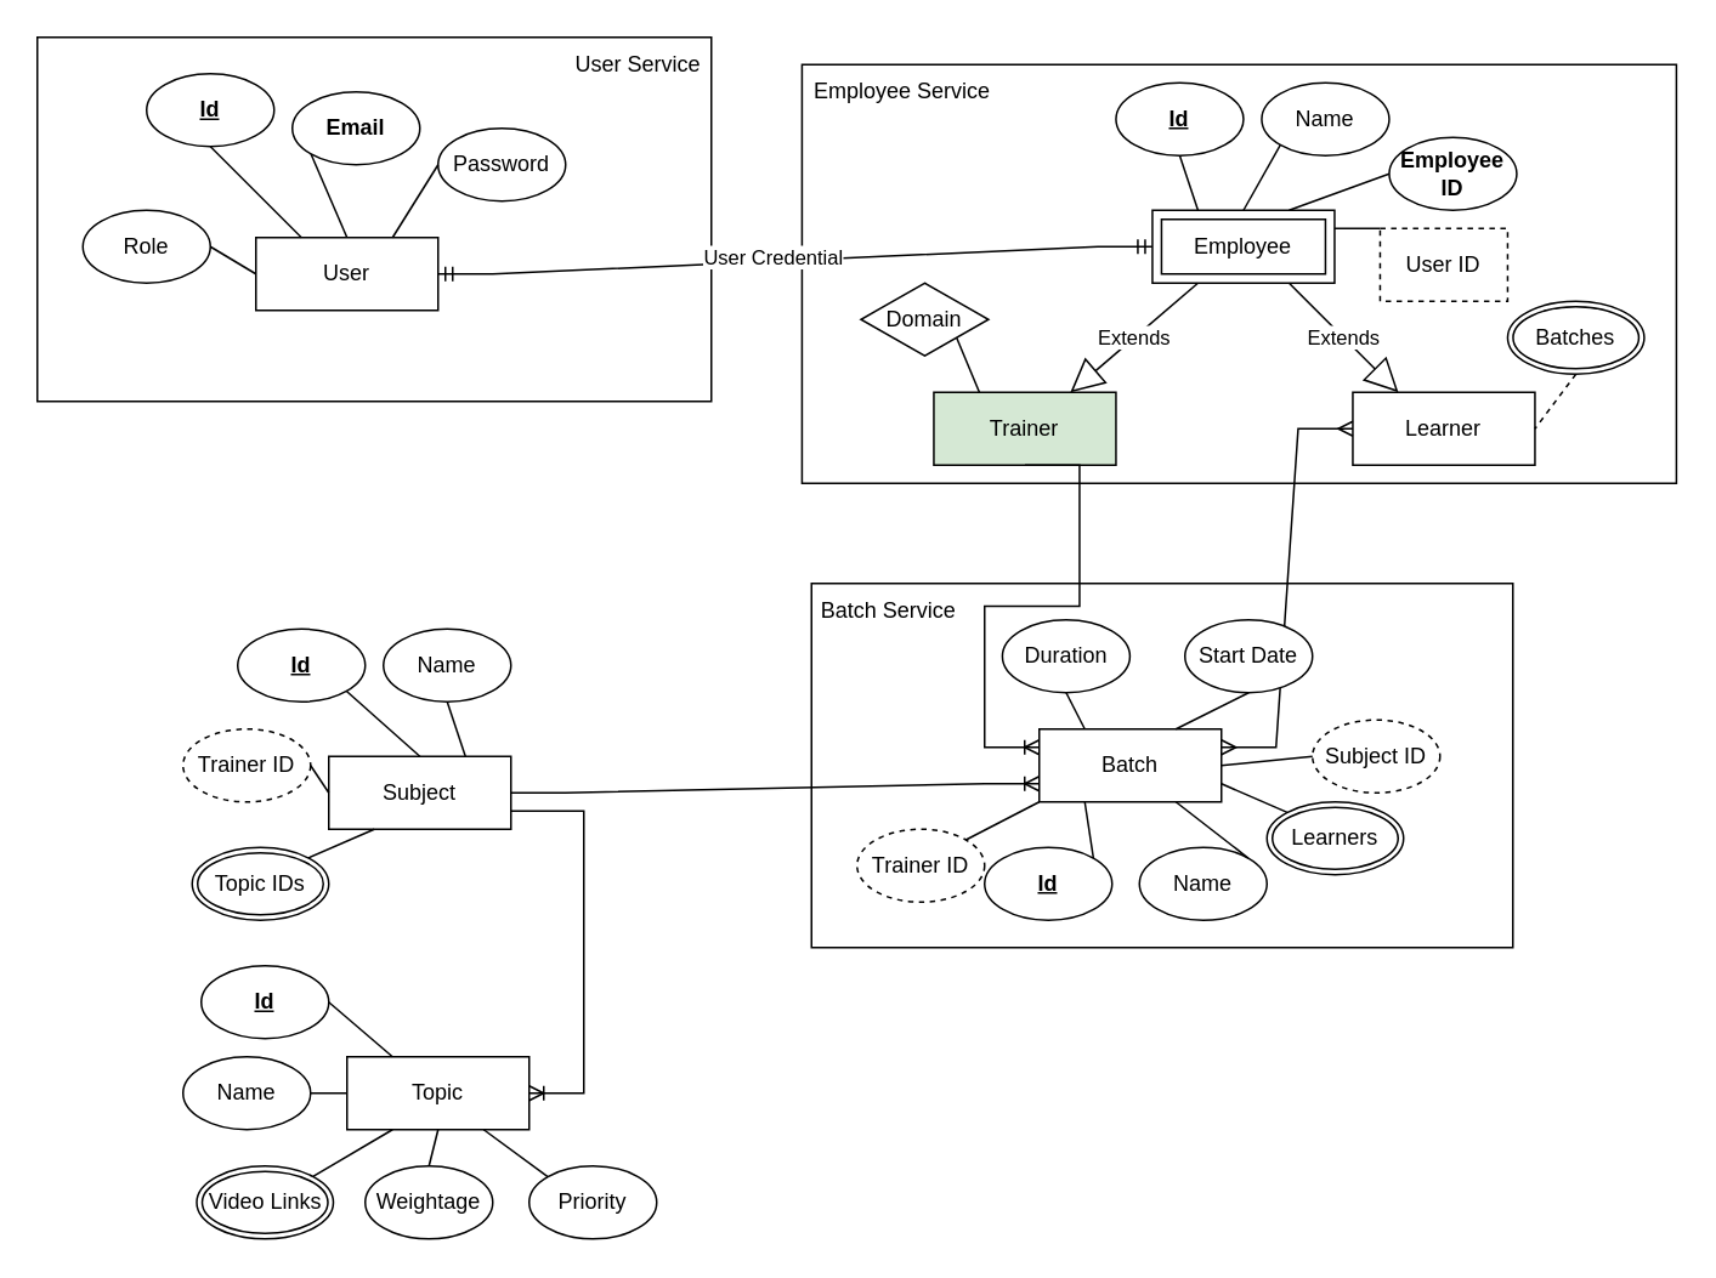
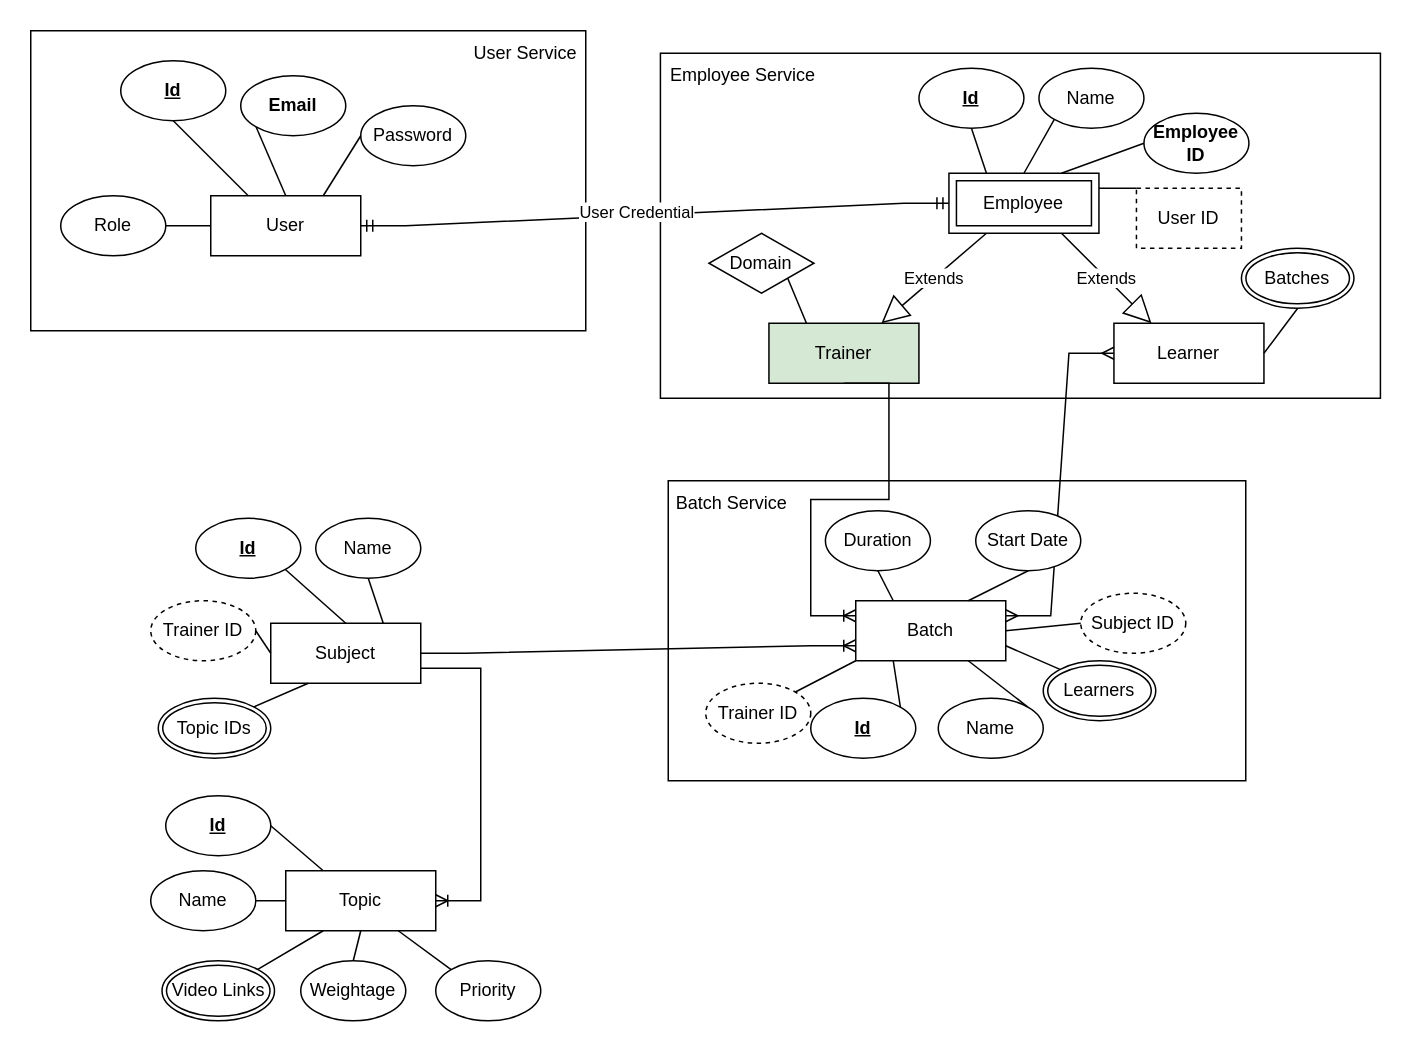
- <mxCell id="24" value="Role" style="ellipse;whiteSpace=wrap;html=1;align=center;" parent="1" vertex="1"><mxGeometry x="45" y="115" width="70" height="40" as="geometry" /></mxCell>
+ <mxCell id="24" value="Role" style="ellipse;whiteSpace=wrap;html=1;align=center;" parent="1" vertex="1"><mxGeometry x="40" y="130" width="70" height="40" as="geometry" /></mxCell>
- <mxCell id="32" value="" style="endArrow=none;html=1;rounded=0;exitX=0.5;exitY=1;exitDx=0;exitDy=0;entryX=1;entryY=0.5;entryDx=0;entryDy=0;dashed=1;" parent="1" source="31" target="7" edge="1"><mxGeometry relative="1" as="geometry"><mxPoint x="778.13" y="141" as="sourcePoint" /><mxPoint x="742.13" y="135" as="targetPoint" /></mxGeometry></mxCell>
+ <mxCell id="32" value="" style="endArrow=none;html=1;rounded=0;exitX=0.5;exitY=1;exitDx=0;exitDy=0;entryX=1;entryY=0.5;entryDx=0;entryDy=0;" parent="1" source="31" target="7" edge="1"><mxGeometry relative="1" as="geometry"><mxPoint x="778.13" y="141" as="sourcePoint" /><mxPoint x="742.13" y="135" as="targetPoint" /></mxGeometry></mxCell>
